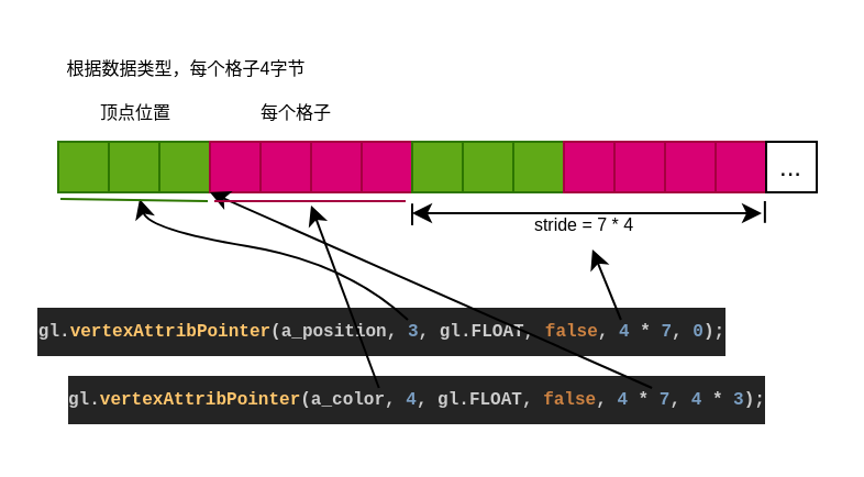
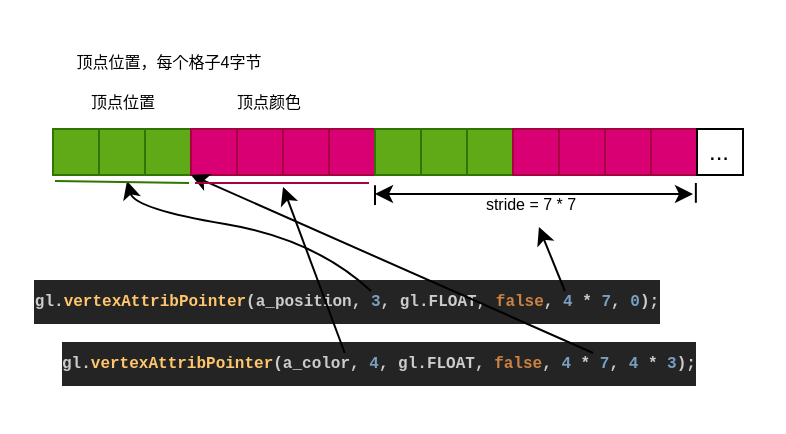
- <mxCell id="20" value="根据数据类型，每个格子4字节" style="text;html=1;align=center;verticalAlign=middle;resizable=0;points=[];autosize=1;strokeColor=none;fillColor=none;fontSize=8;" vertex="1" parent="1"><mxGeometry x="20.5" y="20" width="126" height="22" as="geometry" /></mxCell>
+ <mxCell id="20" value="顶点位置，每个格子4字节" style="text;html=1;align=center;verticalAlign=middle;resizable=0;points=[];autosize=1;strokeColor=none;fillColor=none;fontSize=8;" vertex="1" parent="1"><mxGeometry x="20.5" y="20" width="126" height="22" as="geometry" /></mxCell>
- <mxCell id="18" value="每个格子" style="text;html=1;align=center;verticalAlign=middle;resizable=0;points=[];autosize=1;strokeColor=none;fillColor=none;fontSize=8;" vertex="1" parent="1"><mxGeometry x="109" y="40" width="50" height="22" as="geometry" /></mxCell>
+ <mxCell id="18" value="顶点颜色" style="text;html=1;align=center;verticalAlign=middle;resizable=0;points=[];autosize=1;strokeColor=none;fillColor=none;fontSize=8;" vertex="1" parent="1"><mxGeometry x="109" y="40" width="50" height="22" as="geometry" /></mxCell>
- <mxCell id="19" value="stride = 7 * 4" style="text;html=1;align=center;verticalAlign=middle;resizable=0;points=[];autosize=1;strokeColor=none;fillColor=none;fontSize=8;" vertex="1" parent="1"><mxGeometry x="233" y="91" width="63" height="22" as="geometry" /></mxCell>
+ <mxCell id="19" value="stride = 7 * 7" style="text;html=1;align=center;verticalAlign=middle;resizable=0;points=[];autosize=1;strokeColor=none;fillColor=none;fontSize=8;" vertex="1" parent="1"><mxGeometry x="233" y="91" width="63" height="22" as="geometry" /></mxCell>
